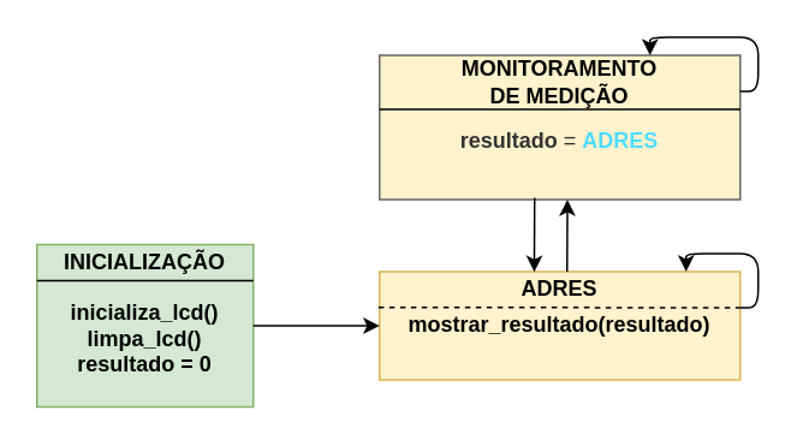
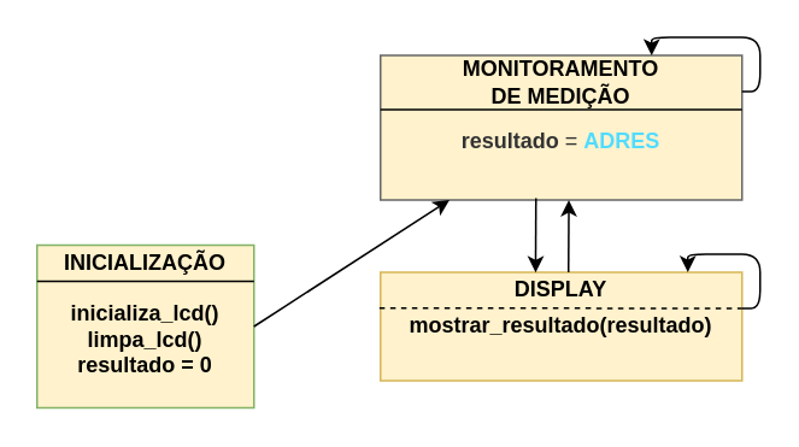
- <mxCell id="7" value="&lt;b&gt;ADRES&lt;/b&gt;" style="text;html=1;strokeColor=none;fillColor=none;align=center;verticalAlign=middle;whiteSpace=wrap;rounded=0;" vertex="1" parent="1"><mxGeometry x="210" y="150" width="200" height="20" as="geometry" /></mxCell>
+ <mxCell id="7" value="&lt;b&gt;DISPLAY&lt;/b&gt;" style="text;html=1;strokeColor=none;fillColor=none;align=center;verticalAlign=middle;whiteSpace=wrap;rounded=0;" vertex="1" parent="1"><mxGeometry x="210" y="150" width="200" height="20" as="geometry" /></mxCell>
- <mxCell id="3" value="&lt;b&gt;&lt;br&gt;inicializa_lcd()&lt;br&gt;limpa_lcd()&lt;br&gt;resultado = 0&lt;/b&gt;" style="rounded=0;whiteSpace=wrap;html=1;fillColor=#d5e8d4;strokeColor=#82b366;" vertex="1" parent="1"><mxGeometry x="20" y="135" width="120" height="90" as="geometry" /></mxCell>
+ <mxCell id="3" value="&lt;b&gt;&lt;br&gt;inicializa_lcd()&lt;br&gt;limpa_lcd()&lt;br&gt;resultado = 0&lt;/b&gt;" style="rounded=0;whiteSpace=wrap;html=1;fillColor=#fff2cc;strokeColor=#82b366;" vertex="1" parent="1"><mxGeometry x="20" y="135" width="120" height="90" as="geometry" /></mxCell>
- <mxCell id="14" value="" style="endArrow=classic;html=1;exitX=1;exitY=0.5;exitDx=0;exitDy=0;entryX=0;entryY=0.5;entryDx=0;entryDy=0;" edge="1" parent="1" source="3" target="2"><mxGeometry width="50" height="50" relative="1" as="geometry"><mxPoint x="320" y="190" as="sourcePoint" /><mxPoint x="370" y="140" as="targetPoint" /></mxGeometry></mxCell>
+ <mxCell id="14" value="" style="endArrow=classic;html=1;exitX=1;exitY=0.5;exitDx=0;exitDy=0;" edge="1" parent="1" source="3" target="4"><mxGeometry width="50" height="50" relative="1" as="geometry"><mxPoint x="320" y="190" as="sourcePoint" /><mxPoint x="370" y="140" as="targetPoint" /></mxGeometry></mxCell>
